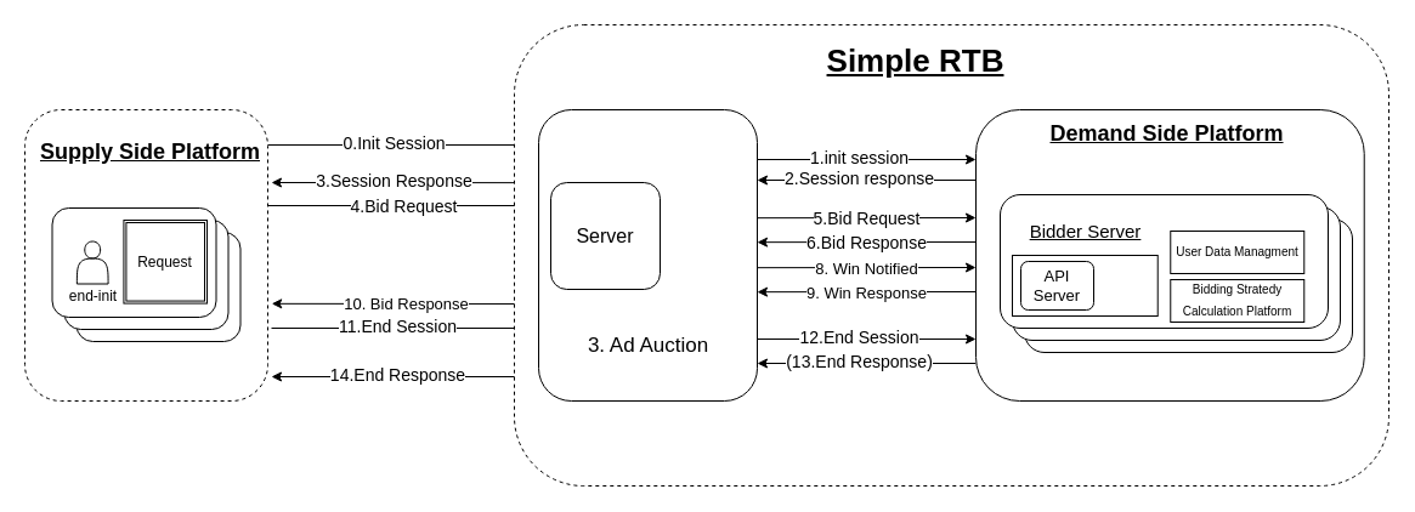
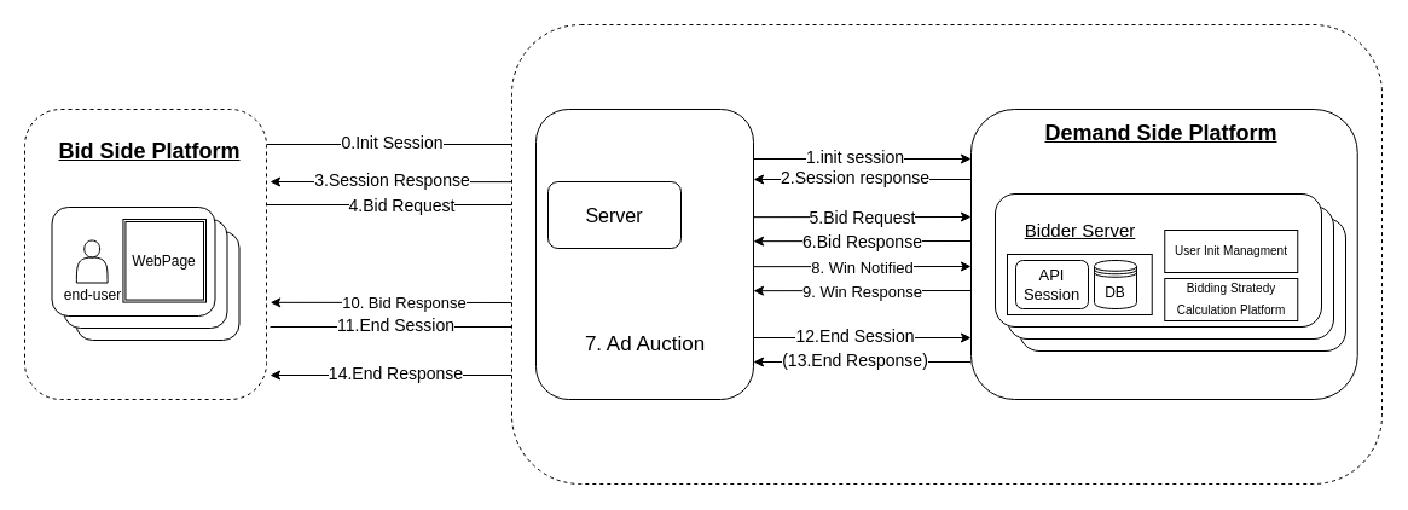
- <mxCell id="69" value="Simple RTB" style="text;html=1;resizable=0;autosize=1;align=center;verticalAlign=middle;points=[];fillColor=none;strokeColor=none;rounded=0;shadow=0;glass=0;fontSize=26;opacity=0;fontStyle=5" vertex="1" parent="28"><mxGeometry x="250" y="10" width="160" height="40" as="geometry" /></mxCell>
- <mxCell id="27" value="Supply Side Platform" style="text;html=1;resizable=0;autosize=1;align=center;verticalAlign=middle;points=[];fillColor=none;strokeColor=none;rounded=0;glass=0;dashed=1;fontStyle=5;fontSize=18;" vertex="1" parent="15"><mxGeometry x="3" y="20" width="200" height="30" as="geometry" /></mxCell>
+ <mxCell id="27" value="Bid Side Platform" style="text;html=1;resizable=0;autosize=1;align=center;verticalAlign=middle;points=[];fillColor=none;strokeColor=none;rounded=0;glass=0;dashed=1;fontStyle=5;fontSize=18;" vertex="1" parent="15"><mxGeometry x="3" y="20" width="200" height="30" as="geometry" /></mxCell>
- <mxCell id="67" value="Server" style="rounded=1;whiteSpace=wrap;html=1;glass=0;fontSize=16;strokeColor=default;fillColor=default;gradientColor=none;" vertex="1" parent="65"><mxGeometry x="10" y="60" width="90" height="88.0" as="geometry" /></mxCell>
+ <mxCell id="67" value="Server" style="rounded=1;whiteSpace=wrap;html=1;glass=0;fontSize=16;strokeColor=default;fillColor=default;gradientColor=none;" vertex="1" parent="65"><mxGeometry x="10" y="60" width="110" height="55" as="geometry" /></mxCell>
- <mxCell id="61" value="&lt;font size=&quot;1&quot;&gt;User Data Managment&lt;/font&gt;" style="text;html=1;resizable=0;autosize=1;align=center;verticalAlign=middle;points=[];fillColor=none;strokeColor=none;rounded=0;glass=0;dashed=1;fontStyle=0;fontSize=15;" vertex="1" parent="59"><mxGeometry x="-4.73" width="120" height="30" as="geometry" /></mxCell>
+ <mxCell id="61" value="&lt;font size=&quot;1&quot;&gt;User Init Managment&lt;/font&gt;" style="text;html=1;resizable=0;autosize=1;align=center;verticalAlign=middle;points=[];fillColor=none;strokeColor=none;rounded=0;glass=0;dashed=1;fontStyle=0;fontSize=15;" vertex="1" parent="59"><mxGeometry x="-4.73" width="120" height="30" as="geometry" /></mxCell>
- <mxCell id="26" value="Request" style="text;html=1;resizable=0;autosize=1;align=center;verticalAlign=middle;points=[];fillColor=none;strokeColor=none;rounded=0;" vertex="1" parent="24"><mxGeometry x="-1.424" y="25" width="70" height="20" as="geometry" /></mxCell>
+ <mxCell id="26" value="WebPage" style="text;html=1;resizable=0;autosize=1;align=center;verticalAlign=middle;points=[];fillColor=none;strokeColor=none;rounded=0;" vertex="1" parent="24"><mxGeometry x="-1.424" y="25" width="70" height="20" as="geometry" /></mxCell>
- <mxCell id="57" value="API Server" style="rounded=1;whiteSpace=wrap;html=1;glass=0;fontSize=13;strokeColor=default;fillColor=default;gradientColor=none;" vertex="1" parent="55"><mxGeometry x="7" y="5" width="60" height="40" as="geometry" /></mxCell>
+ <mxCell id="57" value="API Session" style="rounded=1;whiteSpace=wrap;html=1;glass=0;fontSize=13;strokeColor=default;fillColor=default;gradientColor=none;" vertex="1" parent="55"><mxGeometry x="7" y="5" width="60" height="40" as="geometry" /></mxCell>
+ <mxCell id="58" value="DB" style="shape=datastore;whiteSpace=wrap;html=1;" vertex="1" parent="55"><mxGeometry x="72" y="5" width="35" height="40" as="geometry" /></mxCell>
- <mxCell id="23" value="end-init" style="text;html=1;resizable=0;autosize=1;align=center;verticalAlign=middle;points=[];fillColor=none;strokeColor=none;rounded=0;" vertex="1" parent="21"><mxGeometry x="-4.29" y="52.5" width="60" height="20" as="geometry" /></mxCell>
+ <mxCell id="23" value="end-user" style="text;html=1;resizable=0;autosize=1;align=center;verticalAlign=middle;points=[];fillColor=none;strokeColor=none;rounded=0;" vertex="1" parent="21"><mxGeometry x="-4.29" y="52.5" width="60" height="20" as="geometry" /></mxCell>
- <mxCell id="68" value="3. Ad Auction" style="text;html=1;resizable=0;autosize=1;align=center;verticalAlign=middle;points=[];fillColor=none;strokeColor=none;rounded=0;shadow=0;glass=0;fontSize=17;opacity=0;" vertex="1" parent="65"><mxGeometry x="35" y="180" width="110" height="30" as="geometry" /></mxCell>
+ <mxCell id="68" value="7. Ad Auction" style="text;html=1;resizable=0;autosize=1;align=center;verticalAlign=middle;points=[];fillColor=none;strokeColor=none;rounded=0;shadow=0;glass=0;fontSize=17;opacity=0;" vertex="1" parent="65"><mxGeometry x="35" y="180" width="110" height="30" as="geometry" /></mxCell>
